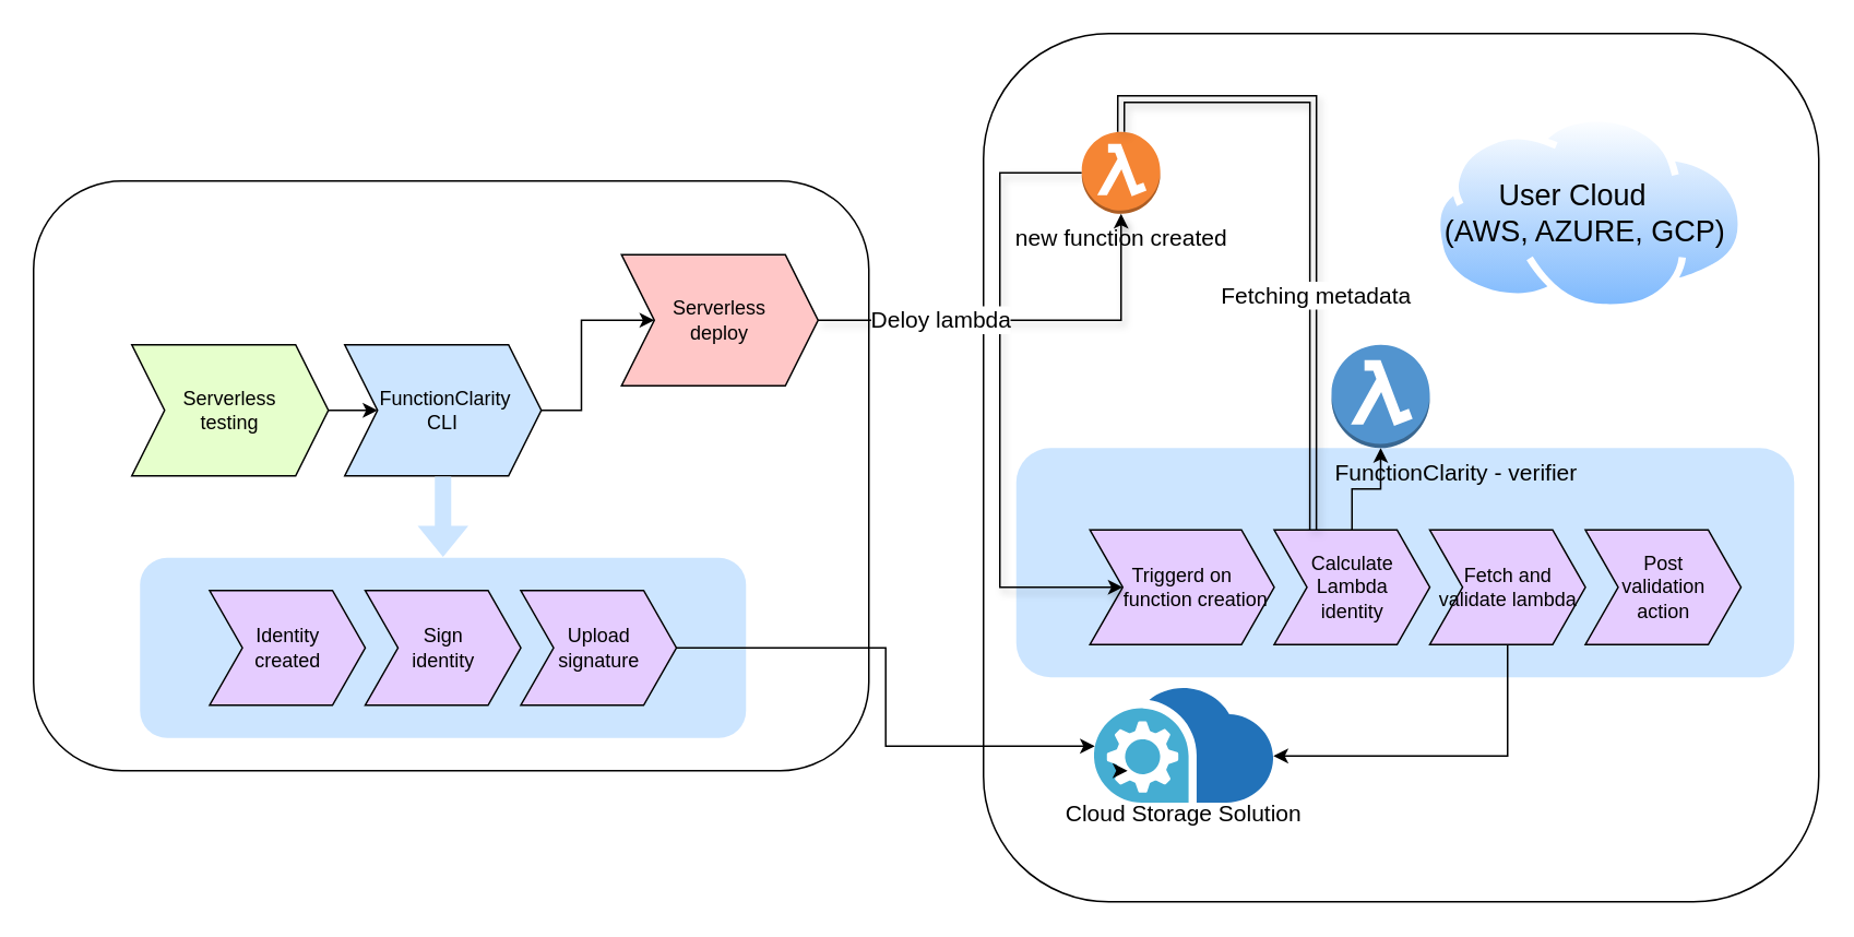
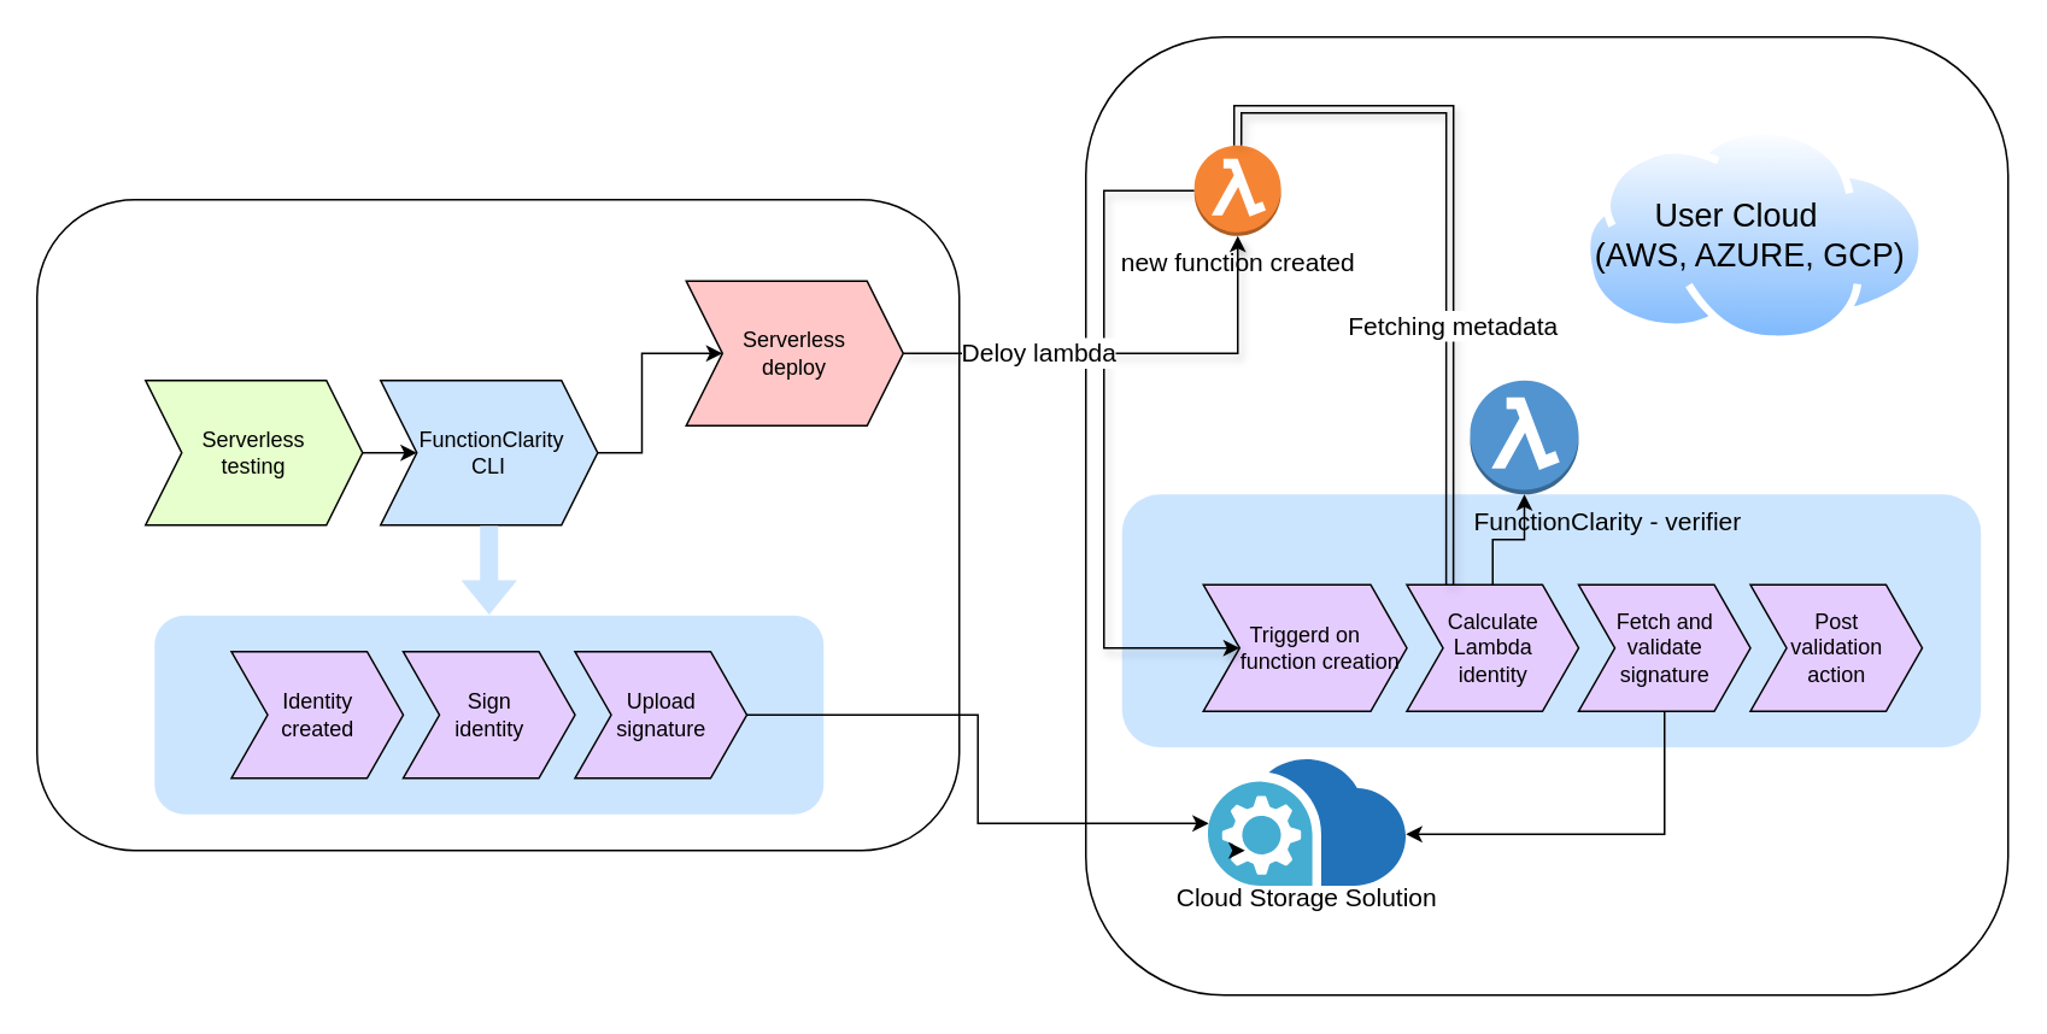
- <mxCell id="21" value="Fetch and validate lambda" style="shape=step;perimeter=stepPerimeter;whiteSpace=wrap;html=1;fixedSize=1;fillColor=#E5CCFF;" parent="16" vertex="1"><mxGeometry x="252.5" y="113" width="95" height="70" as="geometry" /></mxCell>
+ <mxCell id="21" value="Fetch and validate signature" style="shape=step;perimeter=stepPerimeter;whiteSpace=wrap;html=1;fixedSize=1;fillColor=#E5CCFF;" parent="16" vertex="1"><mxGeometry x="252.5" y="113" width="95" height="70" as="geometry" /></mxCell>
